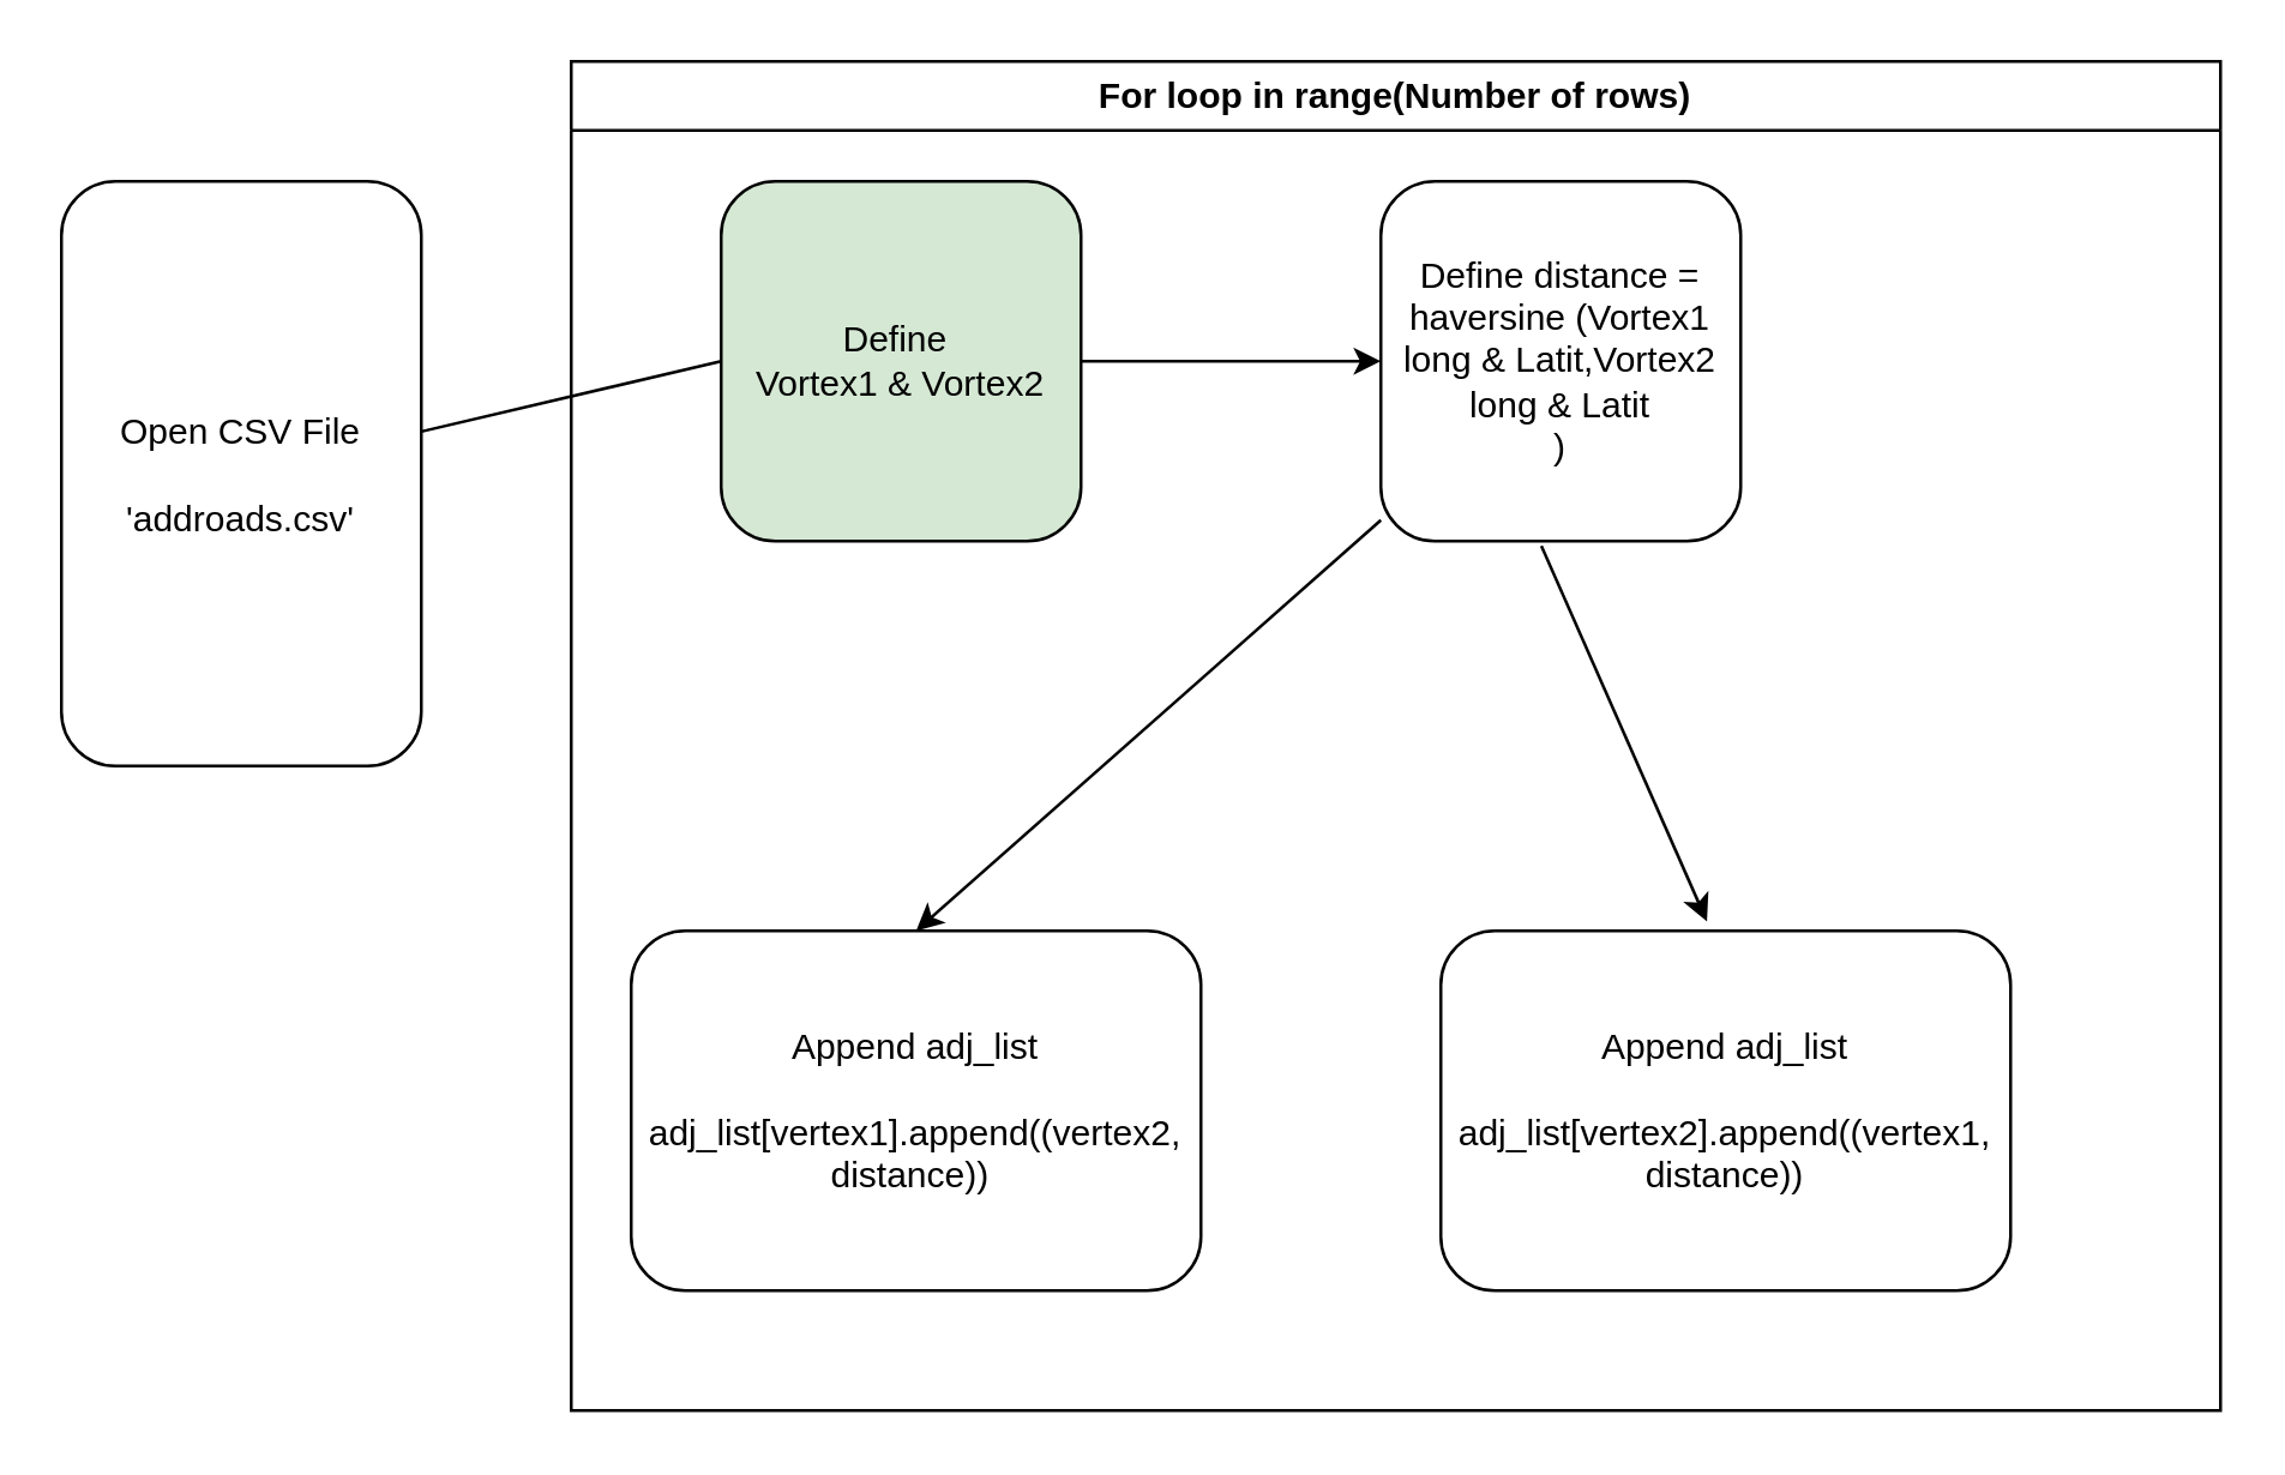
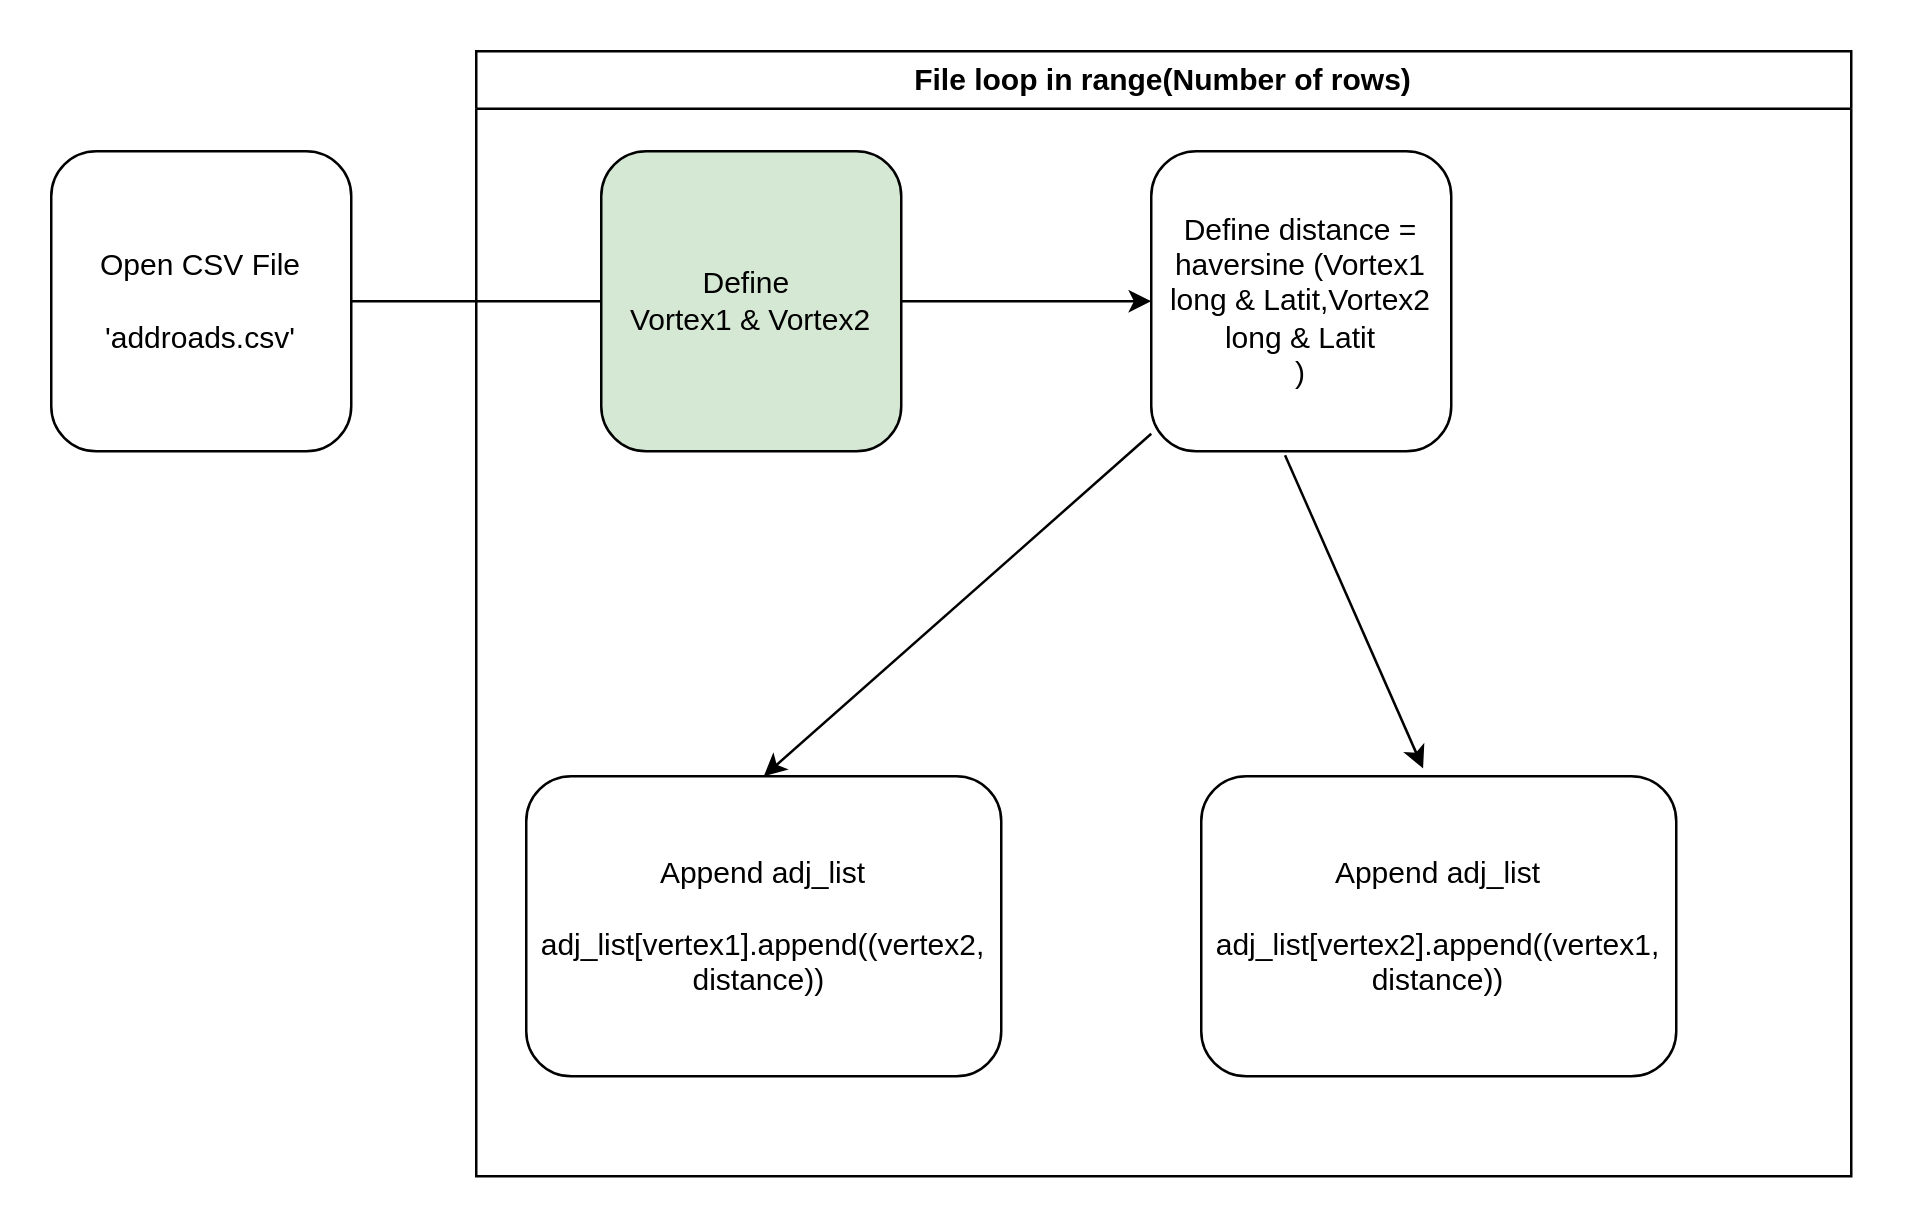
- <mxCell id="11" value="For loop in range(Number of rows)" style="swimlane;whiteSpace=wrap;html=1;" vertex="1" parent="1"><mxGeometry x="190" y="20" width="550" height="450" as="geometry" /></mxCell>
+ <mxCell id="11" value="File loop in range(Number of rows)" style="swimlane;whiteSpace=wrap;html=1;" vertex="1" parent="1"><mxGeometry x="190" y="20" width="550" height="450" as="geometry" /></mxCell>
- <mxCell id="2" value="Open CSV File&lt;br&gt;&lt;br&gt;'addroads.csv'" style="rounded=1;whiteSpace=wrap;html=1;fontSize=12;glass=0;strokeWidth=1;shadow=0;" vertex="1" parent="1"><mxGeometry x="20" y="60" width="120" height="195" as="geometry" /></mxCell>
+ <mxCell id="2" value="Open CSV File&lt;br&gt;&lt;br&gt;'addroads.csv'" style="rounded=1;whiteSpace=wrap;html=1;fontSize=12;glass=0;strokeWidth=1;shadow=0;" vertex="1" parent="1"><mxGeometry x="20" y="60" width="120" height="120" as="geometry" /></mxCell>
